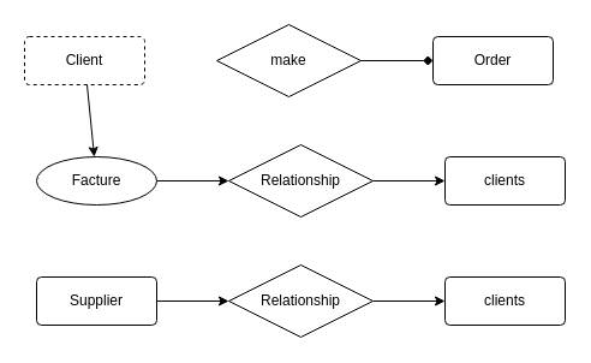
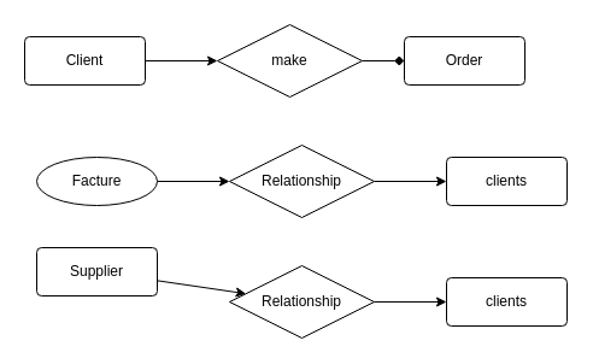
- <mxCell id="3" value="Client" style="rounded=1;arcSize=10;whiteSpace=wrap;html=1;align=center;dashed=1;" parent="1" vertex="1"><mxGeometry x="20" y="30" width="100" height="40" as="geometry" /></mxCell>
+ <mxCell id="3" value="Client" style="rounded=1;arcSize=10;whiteSpace=wrap;html=1;align=center;" parent="1" vertex="1"><mxGeometry x="20" y="30" width="100" height="40" as="geometry" /></mxCell>
- <mxCell id="4" value="Order" style="rounded=1;arcSize=10;whiteSpace=wrap;html=1;align=center;" parent="1" vertex="1"><mxGeometry x="360" y="30" width="100" height="40" as="geometry" /></mxCell>
+ <mxCell id="4" value="Order" style="rounded=1;arcSize=10;whiteSpace=wrap;html=1;align=center;" parent="1" vertex="1"><mxGeometry x="335" y="30" width="100" height="40" as="geometry" /></mxCell>
- <mxCell id="2" value="" style="edgeStyle=none;html=1;" parent="1" source="3" target="8" edge="1"><mxGeometry relative="1" as="geometry" /></mxCell>
+ <mxCell id="2" value="" style="edgeStyle=none;html=1;" parent="1" source="3" target="6" edge="1"><mxGeometry relative="1" as="geometry" /></mxCell>
- <mxCell id="13" value="Supplier" style="rounded=1;arcSize=10;whiteSpace=wrap;html=1;align=center;" parent="1" vertex="1"><mxGeometry x="30" y="230" width="100" height="40" as="geometry" /></mxCell>
+ <mxCell id="13" value="Supplier" style="rounded=1;arcSize=10;whiteSpace=wrap;html=1;align=center;" parent="1" vertex="1"><mxGeometry x="30" y="205" width="100" height="40" as="geometry" /></mxCell>
